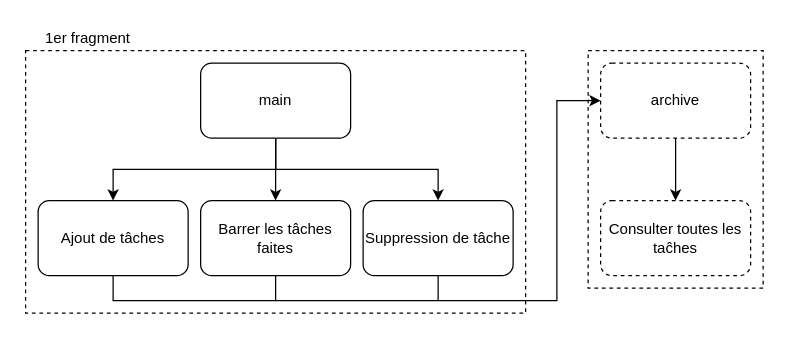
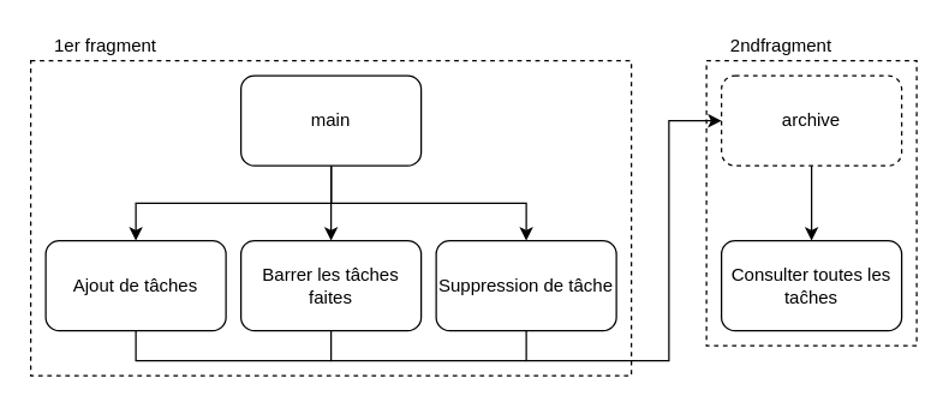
+ <mxCell id="17" value="&lt;div&gt;2ndfragment&lt;/div&gt;" style="text;html=1;strokeColor=none;fillColor=none;align=center;verticalAlign=middle;whiteSpace=wrap;rounded=0;glass=0;dashed=1;" vertex="1" parent="1"><mxGeometry x="470" y="20" width="100" height="20" as="geometry" /></mxCell>
- <mxCell id="14" value="Consulter toutes les taĉhes" style="rounded=1;whiteSpace=wrap;html=1;dashed=1;" vertex="1" parent="1"><mxGeometry x="480" y="160" width="120" height="60" as="geometry" /></mxCell>
+ <mxCell id="14" value="Consulter toutes les taĉhes" style="rounded=1;whiteSpace=wrap;html=1;" vertex="1" parent="1"><mxGeometry x="480" y="160" width="120" height="60" as="geometry" /></mxCell>
